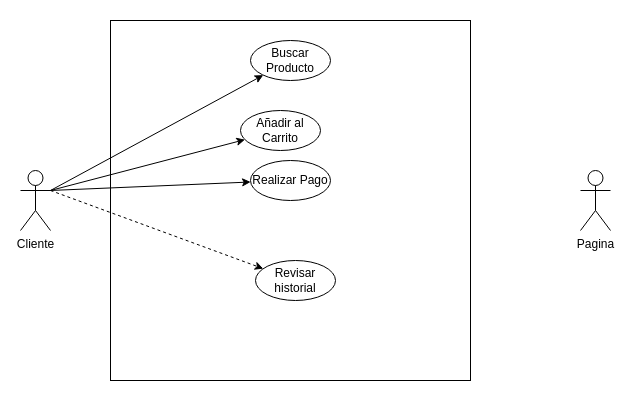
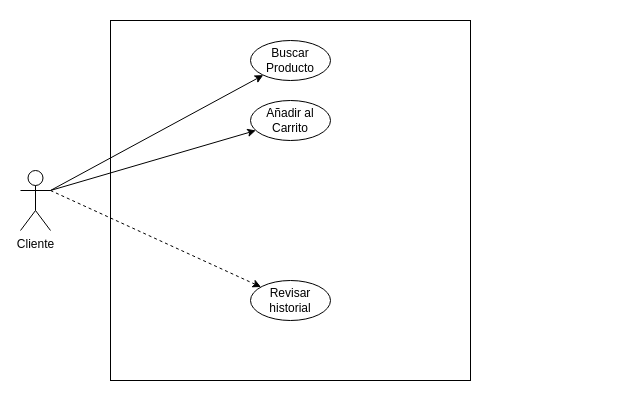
- <mxCell id="9" value="Añadir al Carrito" style="ellipse;whiteSpace=wrap;html=1;" vertex="1" parent="1"><mxGeometry x="240" y="110" width="80" height="40" as="geometry" /></mxCell>
+ <mxCell id="9" value="Añadir al Carrito" style="ellipse;whiteSpace=wrap;html=1;" vertex="1" parent="1"><mxGeometry x="250" y="100" width="80" height="40" as="geometry" /></mxCell>
- <mxCell id="10" value="Realizar Pago" style="ellipse;whiteSpace=wrap;html=1;" vertex="1" parent="1"><mxGeometry x="250" y="160" width="80" height="40" as="geometry" /></mxCell>
- <mxCell id="5" style="edgeStyle=none;html=1;exitX=1;exitY=0.333;exitDx=0;exitDy=0;exitPerimeter=0;" edge="1" parent="1" source="7" target="10"><mxGeometry relative="1" as="geometry" /></mxCell>
- <mxCell id="12" value="Pagina" style="shape=umlActor;verticalLabelPosition=bottom;verticalAlign=top;html=1;outlineConnect=0;" vertex="1" parent="1"><mxGeometry x="580" y="170" width="30" height="60" as="geometry" /></mxCell>
- <mxCell id="11" value="Revisar historial" style="ellipse;whiteSpace=wrap;html=1;" vertex="1" parent="1"><mxGeometry x="255" y="260" width="80" height="40" as="geometry" /></mxCell>
+ <mxCell id="11" value="Revisar historial" style="ellipse;whiteSpace=wrap;html=1;" vertex="1" parent="1"><mxGeometry x="250" y="280" width="80" height="40" as="geometry" /></mxCell>
